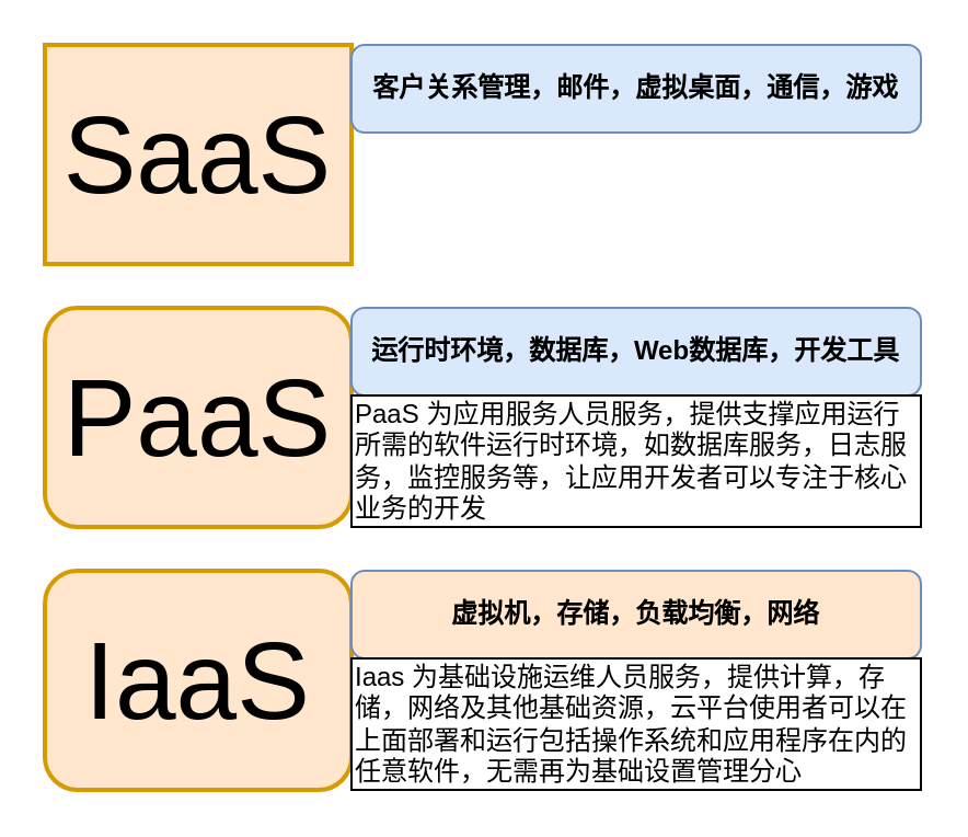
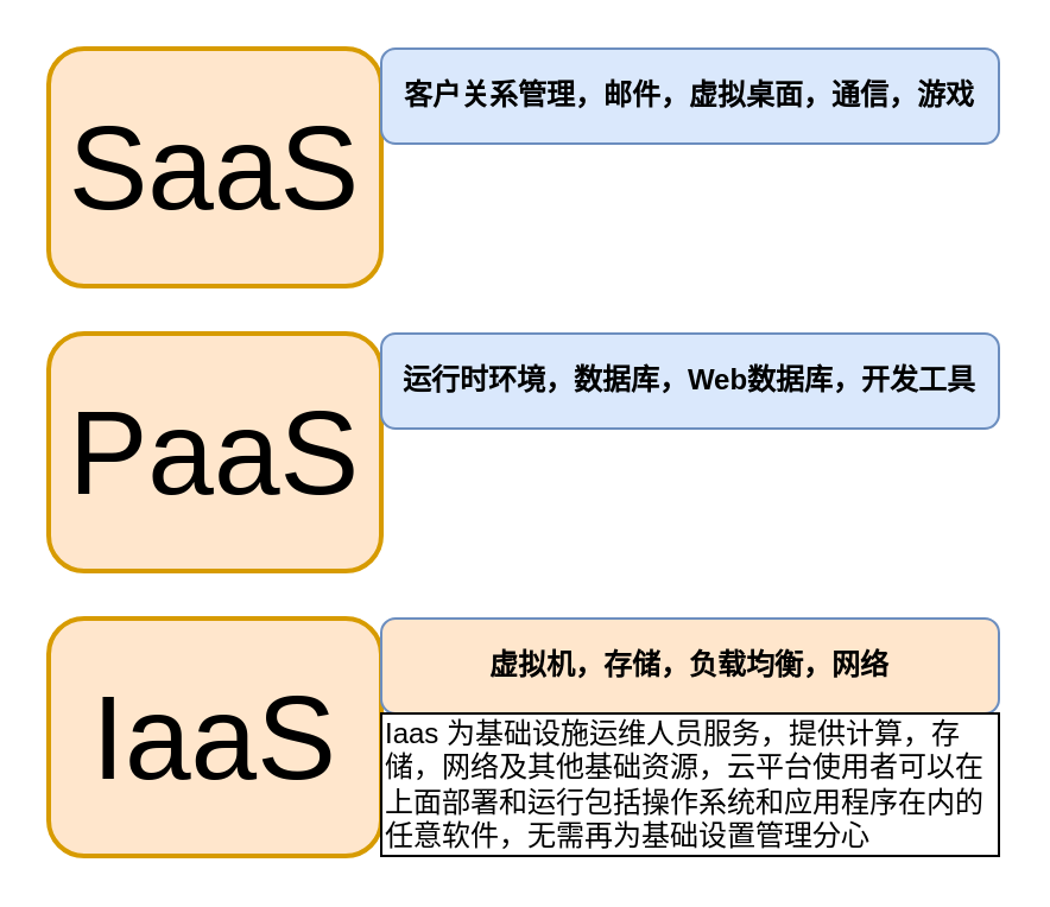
- <mxCell id="3" value="&lt;font style=&quot;font-size: 50px&quot;&gt;SaaS&lt;/font&gt;" style="whiteSpace=wrap;html=1;fillColor=#ffe6cc;strokeColor=#d79b00;strokeWidth=2;rounded=0;" parent="2" vertex="1"><mxGeometry width="140" height="100" as="geometry" /></mxCell>
+ <mxCell id="3" value="&lt;font style=&quot;font-size: 50px&quot;&gt;SaaS&lt;/font&gt;" style="rounded=1;whiteSpace=wrap;html=1;fillColor=#ffe6cc;strokeColor=#d79b00;strokeWidth=2;" parent="2" vertex="1"><mxGeometry width="140" height="100" as="geometry" /></mxCell>
- <mxCell id="9" value="PaaS 为应用服务人员服务，提供支撑应用运行所需的软件运行时环境，如数据库服务，日志服务，监控服务等，让应用开发者可以专注于核心业务的开发" style="rounded=0;whiteSpace=wrap;html=1;align=left;" parent="2" vertex="1"><mxGeometry x="140" y="160" width="260" height="60" as="geometry" /></mxCell>
